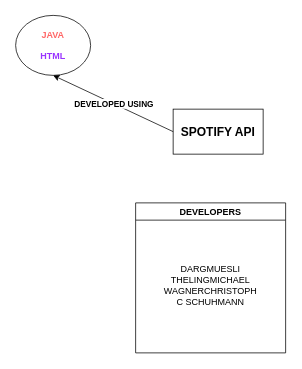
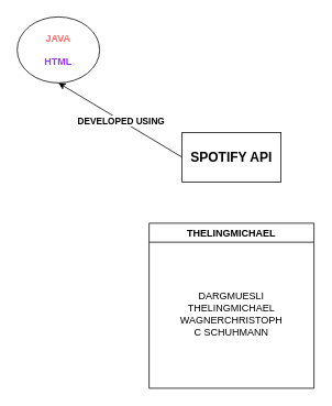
- <mxCell id="2" value="SPOTIFY API" style="rounded=0;whiteSpace=wrap;html=1;spacing=2;fontSize=16;fontStyle=1" vertex="1" parent="1"><mxGeometry x="230" y="145" width="120" height="60" as="geometry" /></mxCell>
+ <mxCell id="2" value="SPOTIFY API" style="rounded=0;whiteSpace=wrap;html=1;spacing=2;fontSize=16;fontStyle=1" vertex="1" parent="1"><mxGeometry x="220" y="160" width="120" height="60" as="geometry" /></mxCell>
- <mxCell id="6" value="DEVELOPERS" style="swimlane;whiteSpace=wrap;html=1;" vertex="1" parent="1"><mxGeometry x="180" y="270" width="200" height="200" as="geometry"><mxRectangle x="290" y="880" width="120" height="30" as="alternateBounds" /></mxGeometry></mxCell>
+ <mxCell id="6" value="THELINGMICHAEL" style="swimlane;whiteSpace=wrap;html=1;" vertex="1" parent="1"><mxGeometry x="180" y="270" width="200" height="200" as="geometry"><mxRectangle x="290" y="880" width="120" height="30" as="alternateBounds" /></mxGeometry></mxCell>
